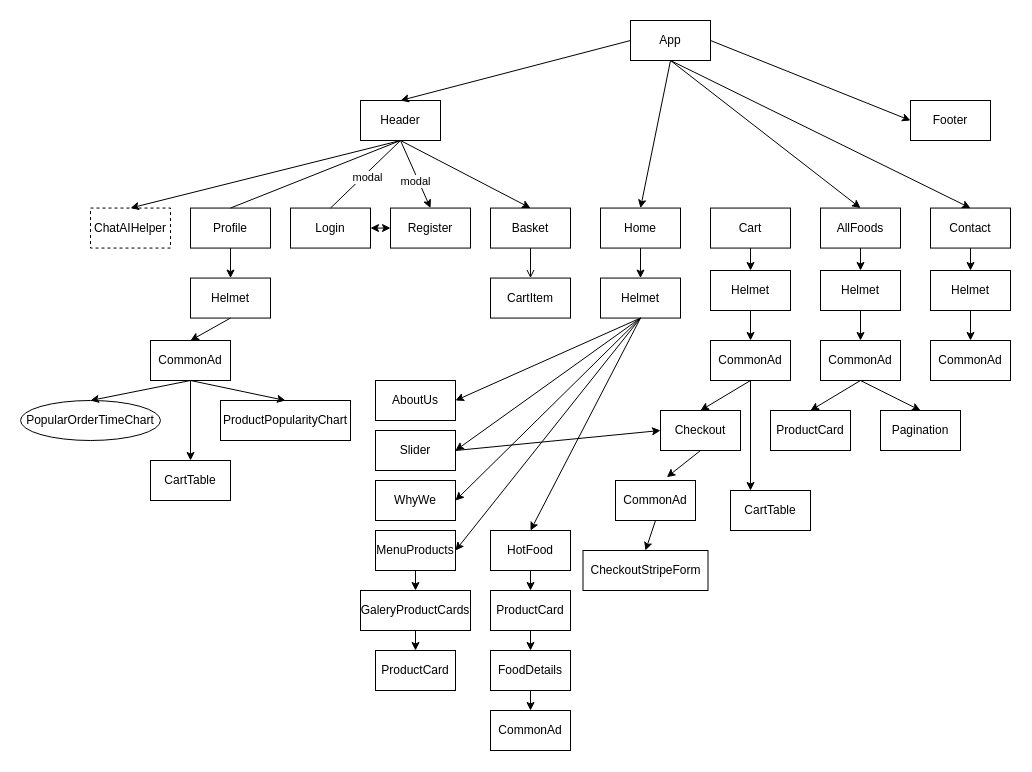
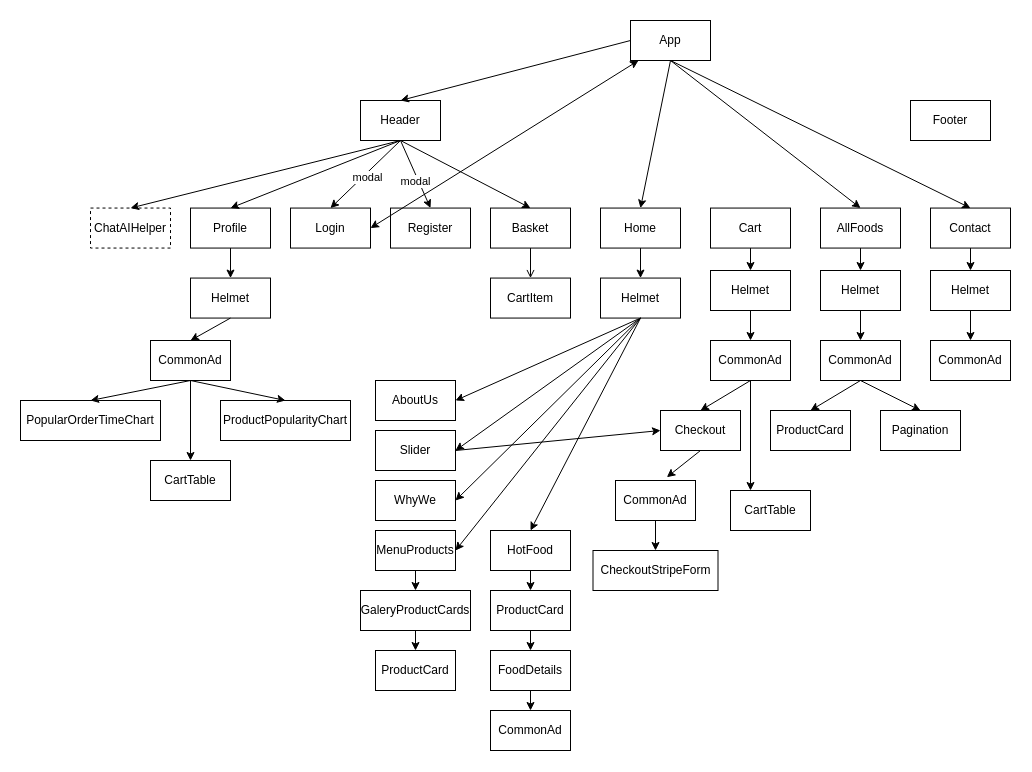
- <mxCell id="7" value="" style="endArrow=classic;html=1;rounded=0;exitX=1;exitY=0.5;exitDx=0;exitDy=0;entryX=0;entryY=0.5;entryDx=0;entryDy=0;" edge="1" parent="1" source="2" target="6"><mxGeometry width="50" height="50" relative="1" as="geometry"><mxPoint x="790" y="240" as="sourcePoint" /><mxPoint x="840" y="190" as="targetPoint" /></mxGeometry></mxCell>
- <mxCell id="19" value="" style="endArrow=none;rounded=0;exitX=0.5;exitY=1;exitDx=0;exitDy=0;entryX=0.5;entryY=0;entryDx=0;entryDy=0;html=1;textShadow=0;" edge="1" parent="1" source="3" target="13"><mxGeometry width="50" height="50" relative="1" as="geometry"><mxPoint x="660" y="80" as="sourcePoint" /><mxPoint x="570" y="130" as="targetPoint" /></mxGeometry></mxCell>
+ <mxCell id="19" value="" style="endArrow=classic;rounded=0;exitX=0.5;exitY=1;exitDx=0;exitDy=0;entryX=0.5;entryY=0;entryDx=0;entryDy=0;html=1;textShadow=0;" edge="1" parent="1" source="3" target="13"><mxGeometry width="50" height="50" relative="1" as="geometry"><mxPoint x="660" y="80" as="sourcePoint" /><mxPoint x="570" y="130" as="targetPoint" /></mxGeometry></mxCell>
- <mxCell id="22" value="" style="endArrow=none;html=1;rounded=0;exitX=0.5;exitY=1;exitDx=0;exitDy=0;entryX=0.5;entryY=0;entryDx=0;entryDy=0;" edge="1" parent="1" source="3" target="14"><mxGeometry width="50" height="50" relative="1" as="geometry"><mxPoint x="670" y="90" as="sourcePoint" /><mxPoint x="580" y="140" as="targetPoint" /></mxGeometry></mxCell>
+ <mxCell id="22" value="" style="endArrow=classic;html=1;rounded=0;exitX=0.5;exitY=1;exitDx=0;exitDy=0;entryX=0.5;entryY=0;entryDx=0;entryDy=0;" edge="1" parent="1" source="3" target="14"><mxGeometry width="50" height="50" relative="1" as="geometry"><mxPoint x="670" y="90" as="sourcePoint" /><mxPoint x="580" y="140" as="targetPoint" /></mxGeometry></mxCell>
- <mxCell id="21" value="" style="endArrow=classic;startArrow=classic;html=1;rounded=0;exitX=1;exitY=0.5;exitDx=0;exitDy=0;entryX=0;entryY=0.5;entryDx=0;entryDy=0;" edge="1" parent="1" source="13" target="12"><mxGeometry width="50" height="50" relative="1" as="geometry"><mxPoint x="430" y="187.56" as="sourcePoint" /><mxPoint x="480" y="137.56" as="targetPoint" /></mxGeometry></mxCell>
+ <mxCell id="21" value="" style="endArrow=classic;startArrow=classic;html=1;rounded=0;exitX=1;exitY=0.5;exitDx=0;exitDy=0;" edge="1" parent="1" source="13" target="2"><mxGeometry width="50" height="50" relative="1" as="geometry"><mxPoint x="430" y="187.56" as="sourcePoint" /><mxPoint x="480" y="137.56" as="targetPoint" /></mxGeometry></mxCell>
- <mxCell id="76" value="PopularOrderTimeChart" style="ellipse;whiteSpace=wrap;html=1;" vertex="1" parent="1"><mxGeometry x="20" y="400" width="140" height="40" as="geometry" /></mxCell>
+ <mxCell id="76" value="PopularOrderTimeChart" style="rounded=0;whiteSpace=wrap;html=1;" vertex="1" parent="1"><mxGeometry x="20" y="400" width="140" height="40" as="geometry" /></mxCell>
- <mxCell id="84" value="CheckoutStripeForm" style="rounded=0;whiteSpace=wrap;html=1;" vertex="1" parent="1"><mxGeometry x="582.5" y="550" width="125" height="40" as="geometry" /></mxCell>
+ <mxCell id="84" value="CheckoutStripeForm" style="rounded=0;whiteSpace=wrap;html=1;" vertex="1" parent="1"><mxGeometry x="592.5" y="550" width="125" height="40" as="geometry" /></mxCell>
